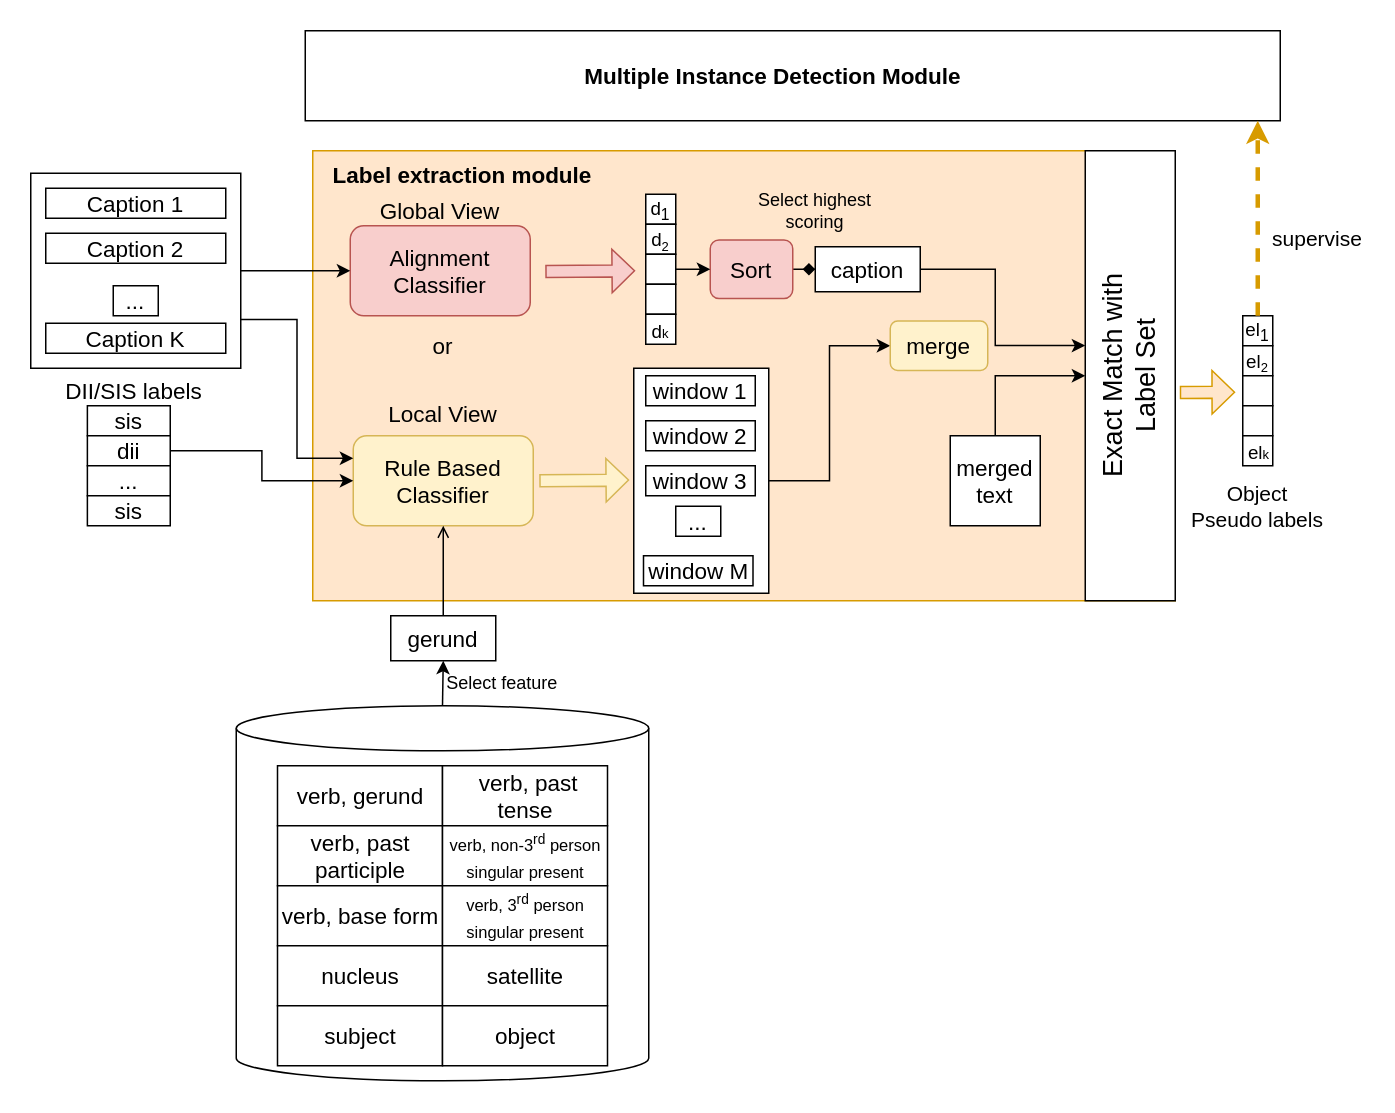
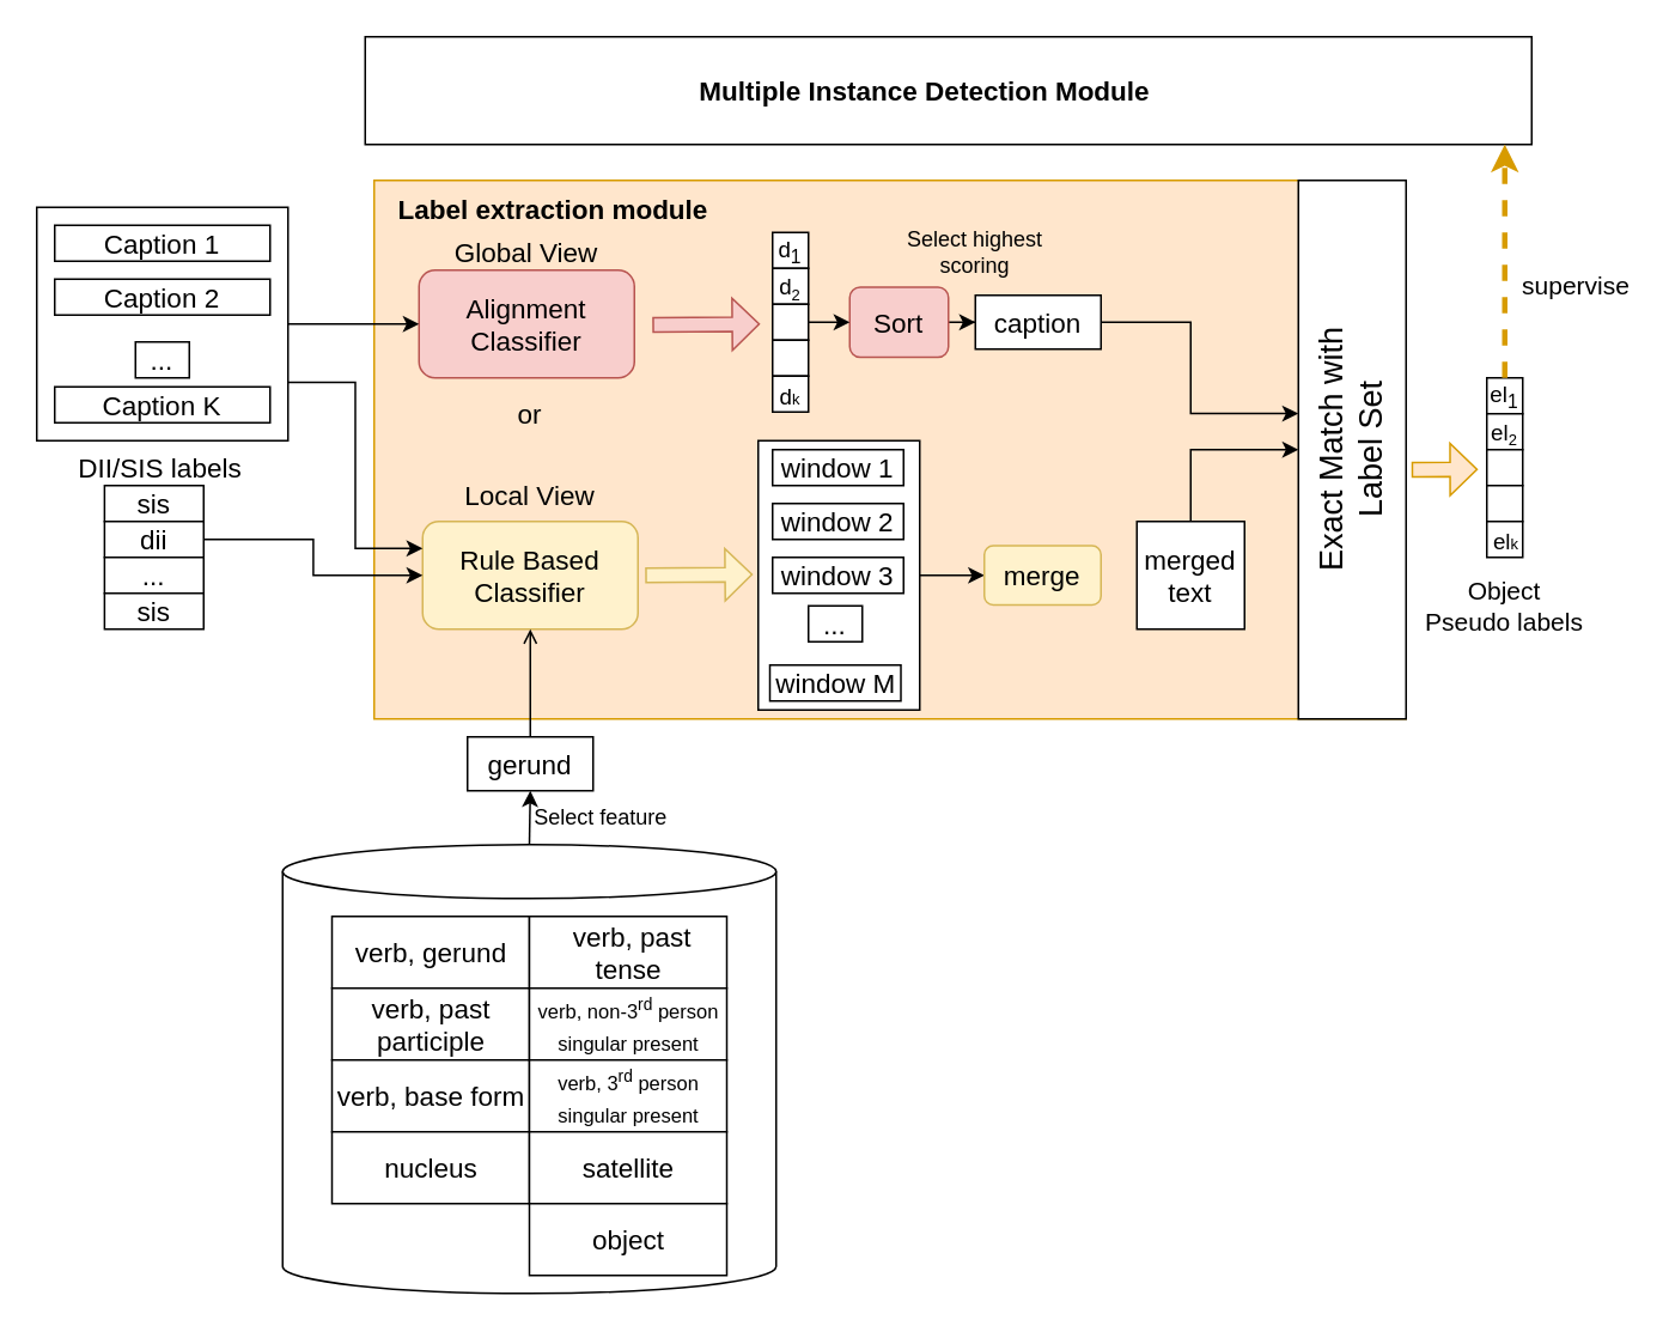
- <mxCell id="21" value="" style="edgeStyle=orthogonalEdgeStyle;rounded=0;orthogonalLoop=1;jettySize=auto;html=1;fontSize=15;entryX=0;entryY=0.5;entryDx=0;entryDy=0;endArrow=diamond;" edge="1" parent="1" source="22" target="35"><mxGeometry relative="1" as="geometry"><mxPoint x="553" y="179" as="targetPoint" /></mxGeometry></mxCell>
+ <mxCell id="21" value="" style="edgeStyle=orthogonalEdgeStyle;rounded=0;orthogonalLoop=1;jettySize=auto;html=1;fontSize=15;entryX=0;entryY=0.5;entryDx=0;entryDy=0;" edge="1" parent="1" source="22" target="35"><mxGeometry relative="1" as="geometry"><mxPoint x="553" y="179" as="targetPoint" /></mxGeometry></mxCell>
- <mxCell id="56" value="merge" style="rounded=1;whiteSpace=wrap;html=1;fontSize=15;fillColor=#fff2cc;strokeColor=#d6b656;" vertex="1" parent="1"><mxGeometry x="593" y="213.5" width="65" height="33" as="geometry" /></mxCell>
+ <mxCell id="56" value="merge" style="rounded=1;whiteSpace=wrap;html=1;fontSize=15;fillColor=#fff2cc;strokeColor=#d6b656;" vertex="1" parent="1"><mxGeometry x="548" y="303.5" width="65" height="33" as="geometry" /></mxCell>
- <mxCell id="49" value="subject" style="rounded=0;whiteSpace=wrap;html=1;fontSize=15;" vertex="1" parent="1"><mxGeometry x="184.5" y="670" width="110" height="40" as="geometry" /></mxCell>
